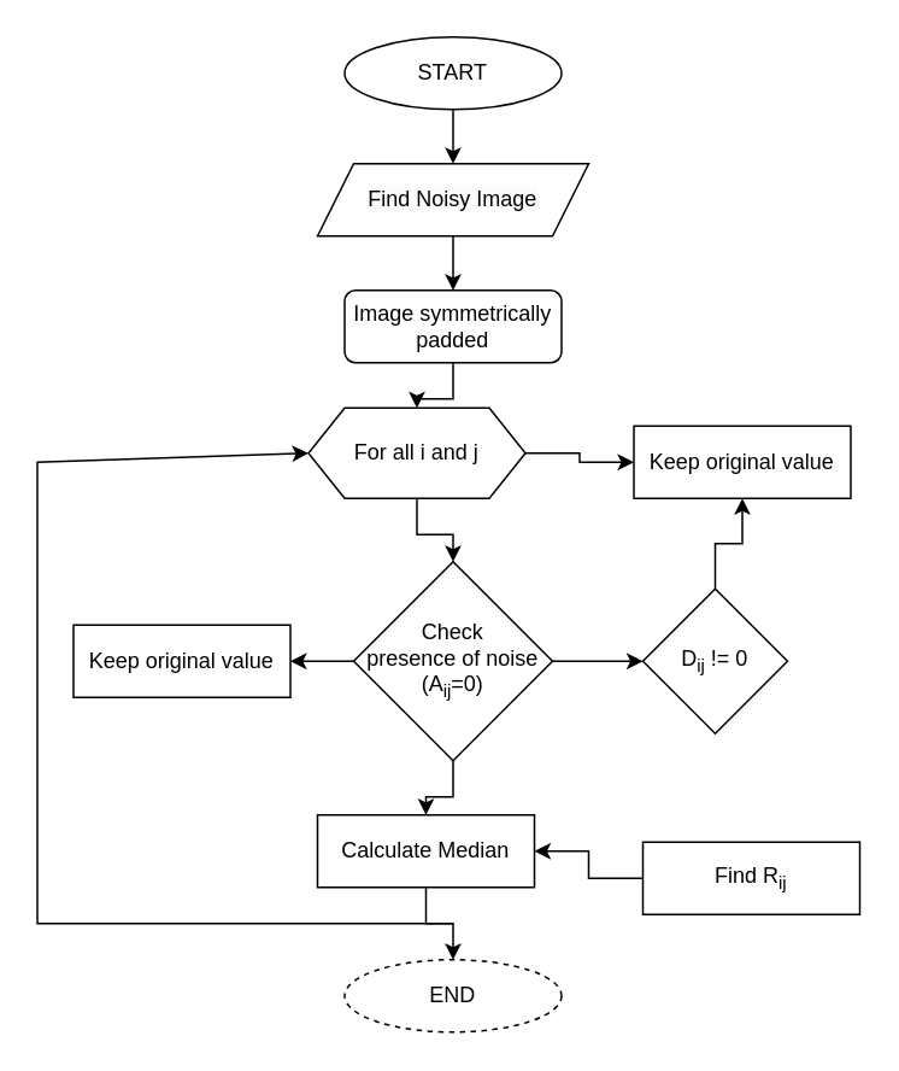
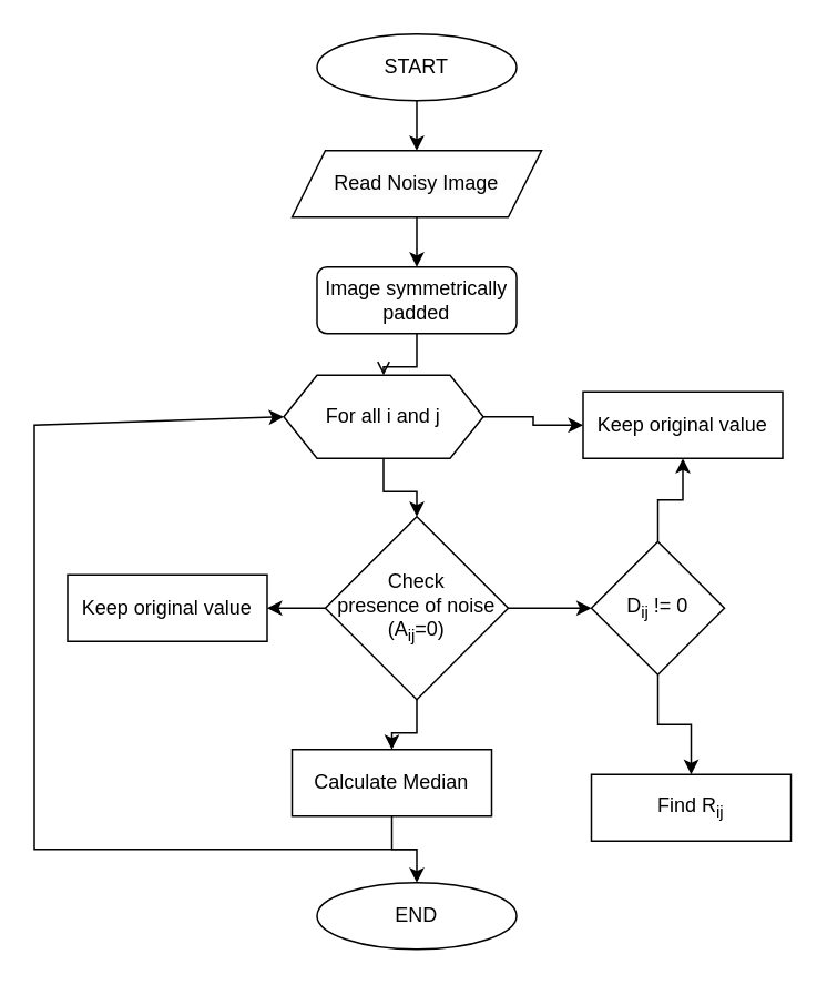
- <mxCell id="5" value="&lt;span style=&quot;color: rgb(0, 0, 0); font-family: Helvetica; font-size: 12px; font-style: normal; font-variant-ligatures: normal; font-variant-caps: normal; font-weight: 400; letter-spacing: normal; orphans: 2; text-align: center; text-indent: 0px; text-transform: none; widows: 2; word-spacing: 0px; -webkit-text-stroke-width: 0px; background-color: rgb(251, 251, 251); text-decoration-thickness: initial; text-decoration-style: initial; text-decoration-color: initial; float: none; display: inline !important;&quot;&gt;Find Noisy Image&lt;/span&gt;" style="shape=parallelogram;perimeter=parallelogramPerimeter;whiteSpace=wrap;html=1;fixedSize=1;" vertex="1" parent="1"><mxGeometry x="175" y="90" width="150" height="40" as="geometry" /></mxCell>
+ <mxCell id="5" value="&lt;span style=&quot;color: rgb(0, 0, 0); font-family: Helvetica; font-size: 12px; font-style: normal; font-variant-ligatures: normal; font-variant-caps: normal; font-weight: 400; letter-spacing: normal; orphans: 2; text-align: center; text-indent: 0px; text-transform: none; widows: 2; word-spacing: 0px; -webkit-text-stroke-width: 0px; background-color: rgb(251, 251, 251); text-decoration-thickness: initial; text-decoration-style: initial; text-decoration-color: initial; float: none; display: inline !important;&quot;&gt;Read Noisy Image&lt;/span&gt;" style="shape=parallelogram;perimeter=parallelogramPerimeter;whiteSpace=wrap;html=1;fixedSize=1;" vertex="1" parent="1"><mxGeometry x="175" y="90" width="150" height="40" as="geometry" /></mxCell>
- <mxCell id="6" value="" style="edgeStyle=orthogonalEdgeStyle;rounded=0;orthogonalLoop=1;jettySize=auto;html=1;" edge="1" parent="1" source="7" target="10"><mxGeometry relative="1" as="geometry" /></mxCell>
+ <mxCell id="6" value="" style="edgeStyle=orthogonalEdgeStyle;rounded=0;orthogonalLoop=1;jettySize=auto;html=1;endArrow=open;" edge="1" parent="1" source="7" target="10"><mxGeometry relative="1" as="geometry" /></mxCell>
+ <mxCell id="21" value="" style="edgeStyle=orthogonalEdgeStyle;rounded=0;orthogonalLoop=1;jettySize=auto;html=1;" edge="1" parent="1" source="22" target="25"><mxGeometry relative="1" as="geometry" /></mxCell>
- <mxCell id="24" style="edgeStyle=orthogonalEdgeStyle;rounded=0;orthogonalLoop=1;jettySize=auto;html=1;entryX=1;entryY=0.5;entryDx=0;entryDy=0;" edge="1" parent="1" source="25" target="16"><mxGeometry relative="1" as="geometry" /></mxCell>
- <mxCell id="18" value="END" style="ellipse;whiteSpace=wrap;html=1;dashed=1;" vertex="1" parent="1"><mxGeometry x="190" y="530" width="120" height="40" as="geometry" /></mxCell>
+ <mxCell id="18" value="END" style="ellipse;whiteSpace=wrap;html=1;" vertex="1" parent="1"><mxGeometry x="190" y="530" width="120" height="40" as="geometry" /></mxCell>
